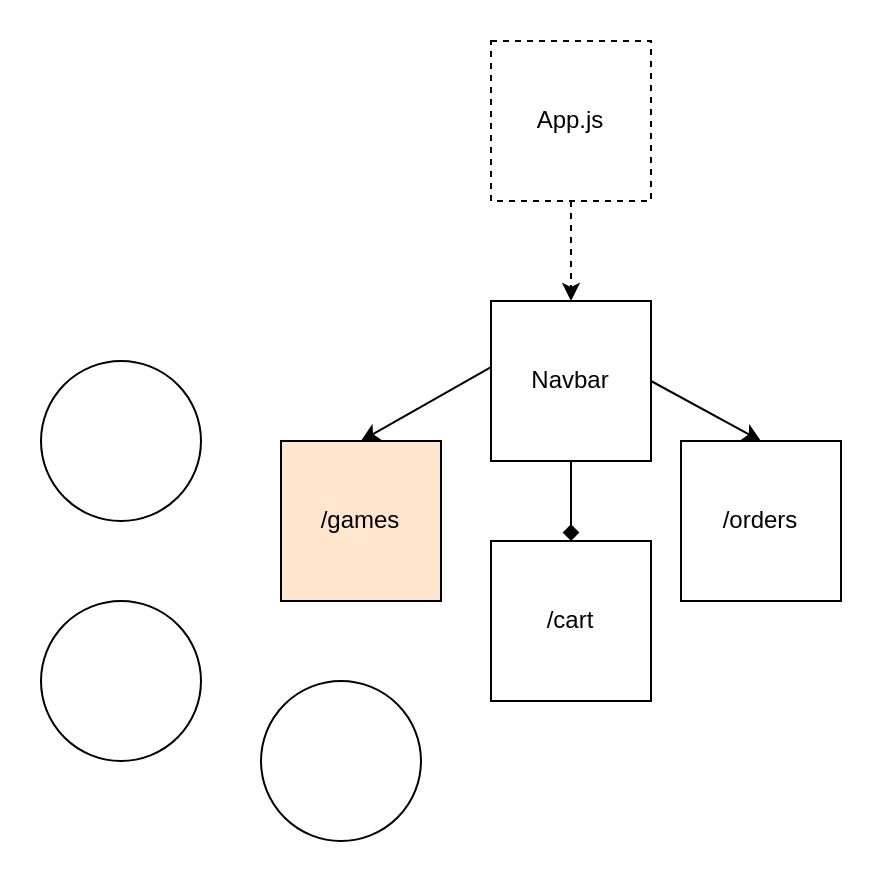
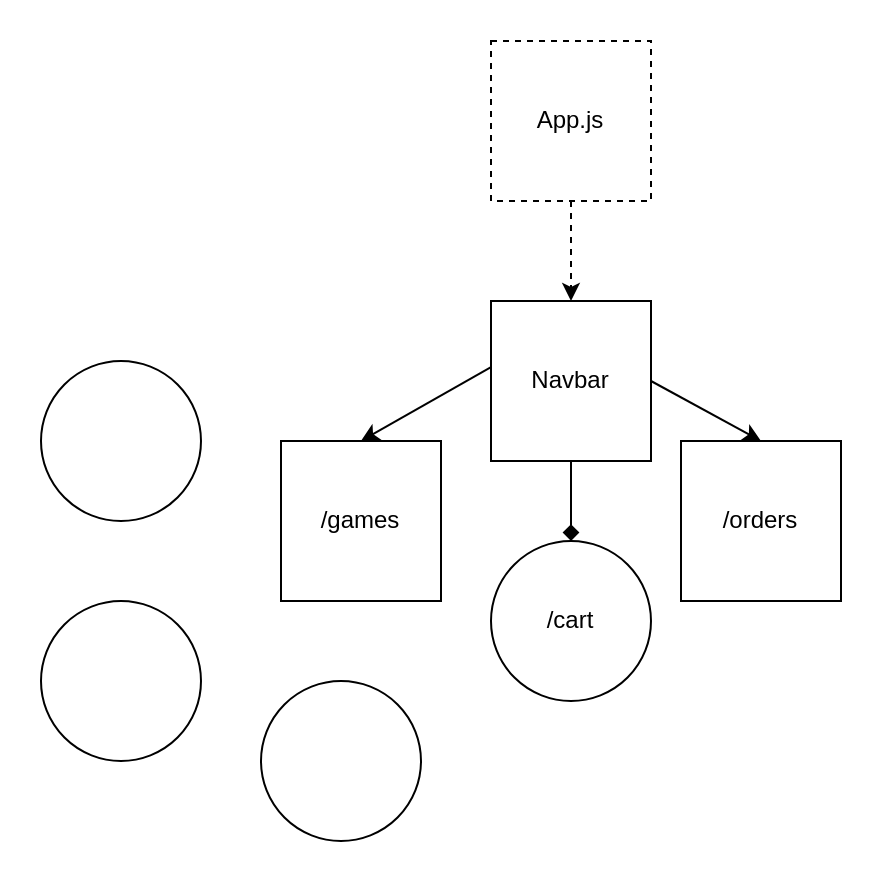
- <mxCell id="3" value="/games" style="whiteSpace=wrap;html=1;aspect=fixed;fillColor=#ffe6cc;" vertex="1" parent="1"><mxGeometry x="140" y="220" width="80" height="80" as="geometry" /></mxCell>
+ <mxCell id="3" value="/games" style="whiteSpace=wrap;html=1;aspect=fixed;" vertex="1" parent="1"><mxGeometry x="140" y="220" width="80" height="80" as="geometry" /></mxCell>
- <mxCell id="9" value="/cart" style="whiteSpace=wrap;html=1;aspect=fixed;" vertex="1" parent="1"><mxGeometry x="245" y="270" width="80" height="80" as="geometry" /></mxCell>
+ <mxCell id="9" value="/cart" style="ellipse;whiteSpace=wrap;html=1;aspect=fixed;" vertex="1" parent="1"><mxGeometry x="245" y="270" width="80" height="80" as="geometry" /></mxCell>
